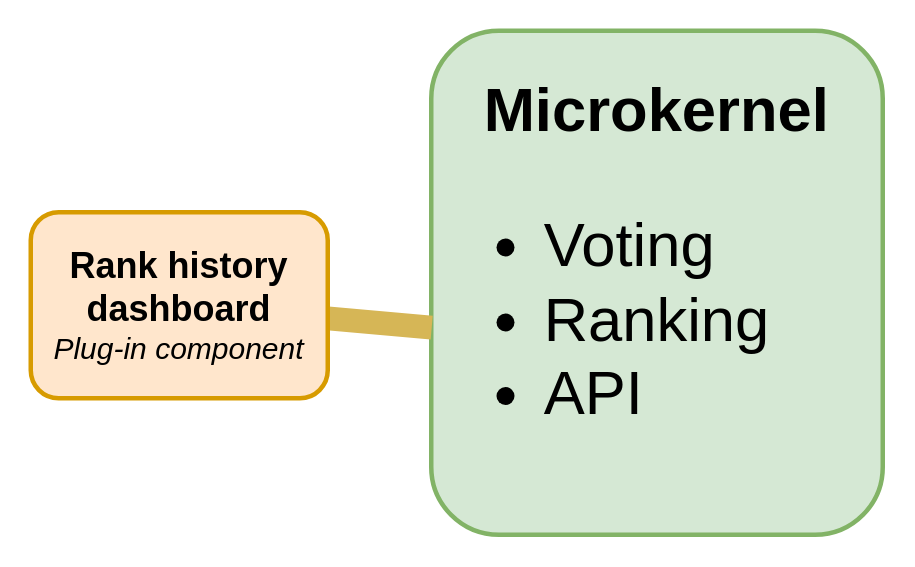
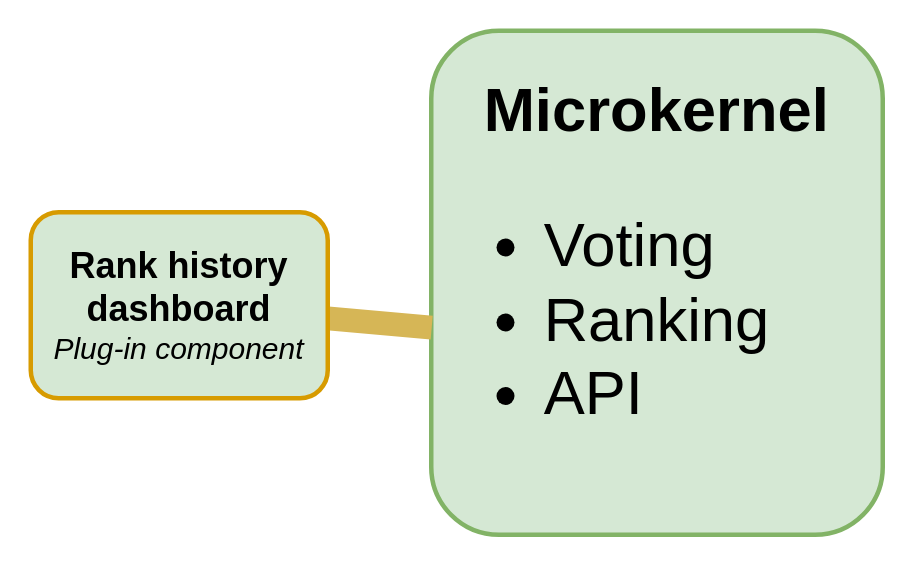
- <mxCell id="4" value="&lt;div style=&quot;font-size: 24px&quot;&gt;&lt;font style=&quot;font-size: 24px&quot;&gt;&lt;b&gt;&lt;font style=&quot;font-size: 24px&quot;&gt;Rank history dashboard&lt;br&gt;&lt;/font&gt;&lt;/b&gt;&lt;/font&gt;&lt;/div&gt;&lt;div&gt;&lt;font style=&quot;font-size: 20px&quot;&gt;&lt;i&gt;&lt;font style=&quot;font-size: 20px&quot;&gt;Plug-in component&lt;/font&gt;&lt;/i&gt;&lt;b&gt;&lt;font style=&quot;font-size: 20px&quot;&gt;&lt;br&gt;&lt;/font&gt;&lt;/b&gt;&lt;/font&gt;&lt;/div&gt;" style="rounded=1;whiteSpace=wrap;html=1;strokeColor=#d79b00;strokeWidth=3;fillColor=#ffe6cc;" vertex="1" parent="1"><mxGeometry x="20" y="141" width="198" height="124" as="geometry" /></mxCell>
+ <mxCell id="4" value="&lt;div style=&quot;font-size: 24px&quot;&gt;&lt;font style=&quot;font-size: 24px&quot;&gt;&lt;b&gt;&lt;font style=&quot;font-size: 24px&quot;&gt;Rank history dashboard&lt;br&gt;&lt;/font&gt;&lt;/b&gt;&lt;/font&gt;&lt;/div&gt;&lt;div&gt;&lt;font style=&quot;font-size: 20px&quot;&gt;&lt;i&gt;&lt;font style=&quot;font-size: 20px&quot;&gt;Plug-in component&lt;/font&gt;&lt;/i&gt;&lt;b&gt;&lt;font style=&quot;font-size: 20px&quot;&gt;&lt;br&gt;&lt;/font&gt;&lt;/b&gt;&lt;/font&gt;&lt;/div&gt;" style="rounded=1;whiteSpace=wrap;html=1;strokeColor=#d79b00;strokeWidth=3;fillColor=#d5e8d4;" vertex="1" parent="1"><mxGeometry x="20" y="141" width="198" height="124" as="geometry" /></mxCell>
